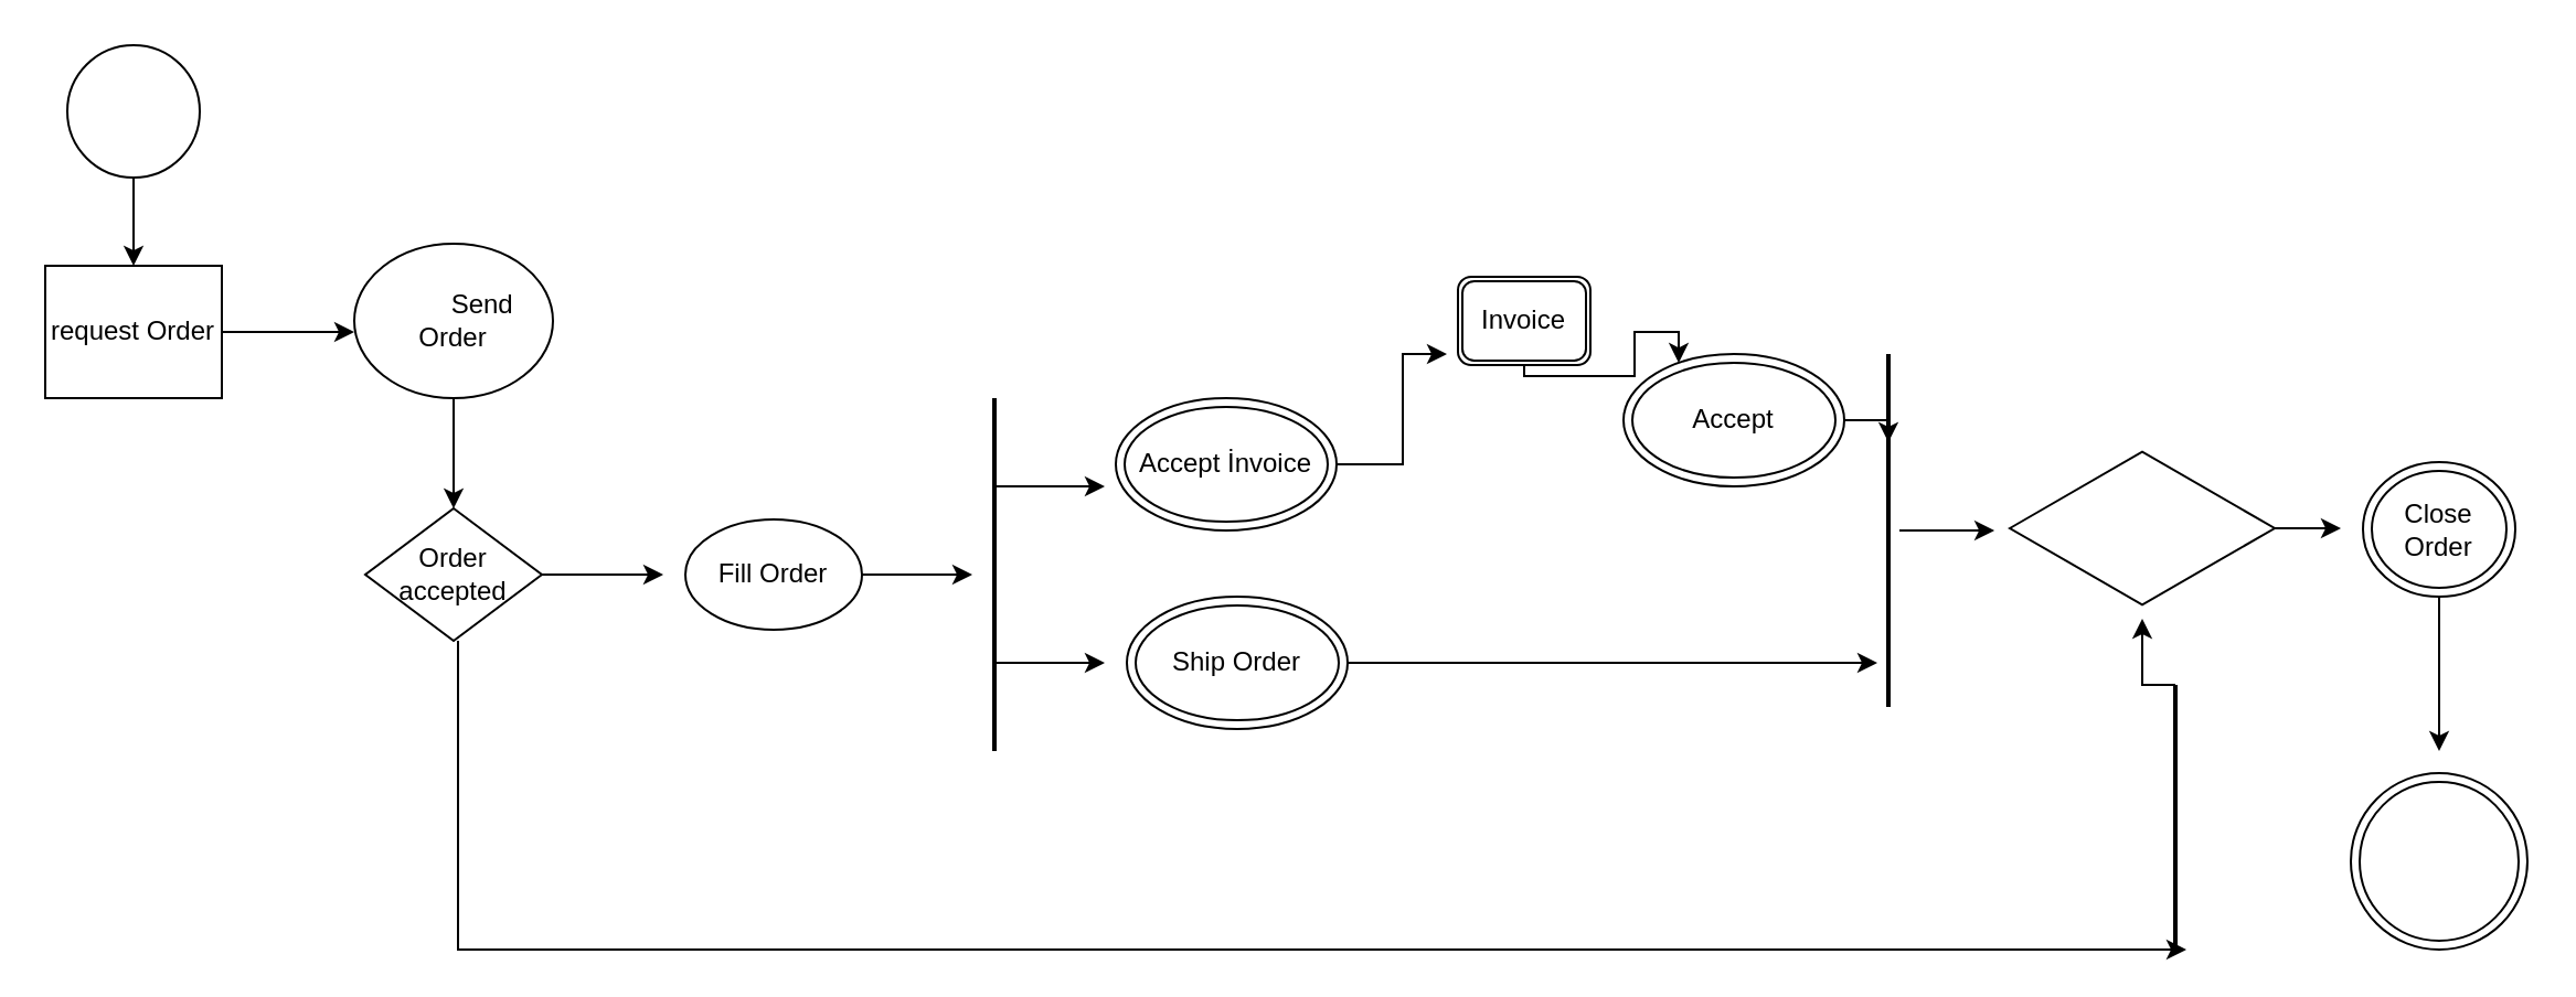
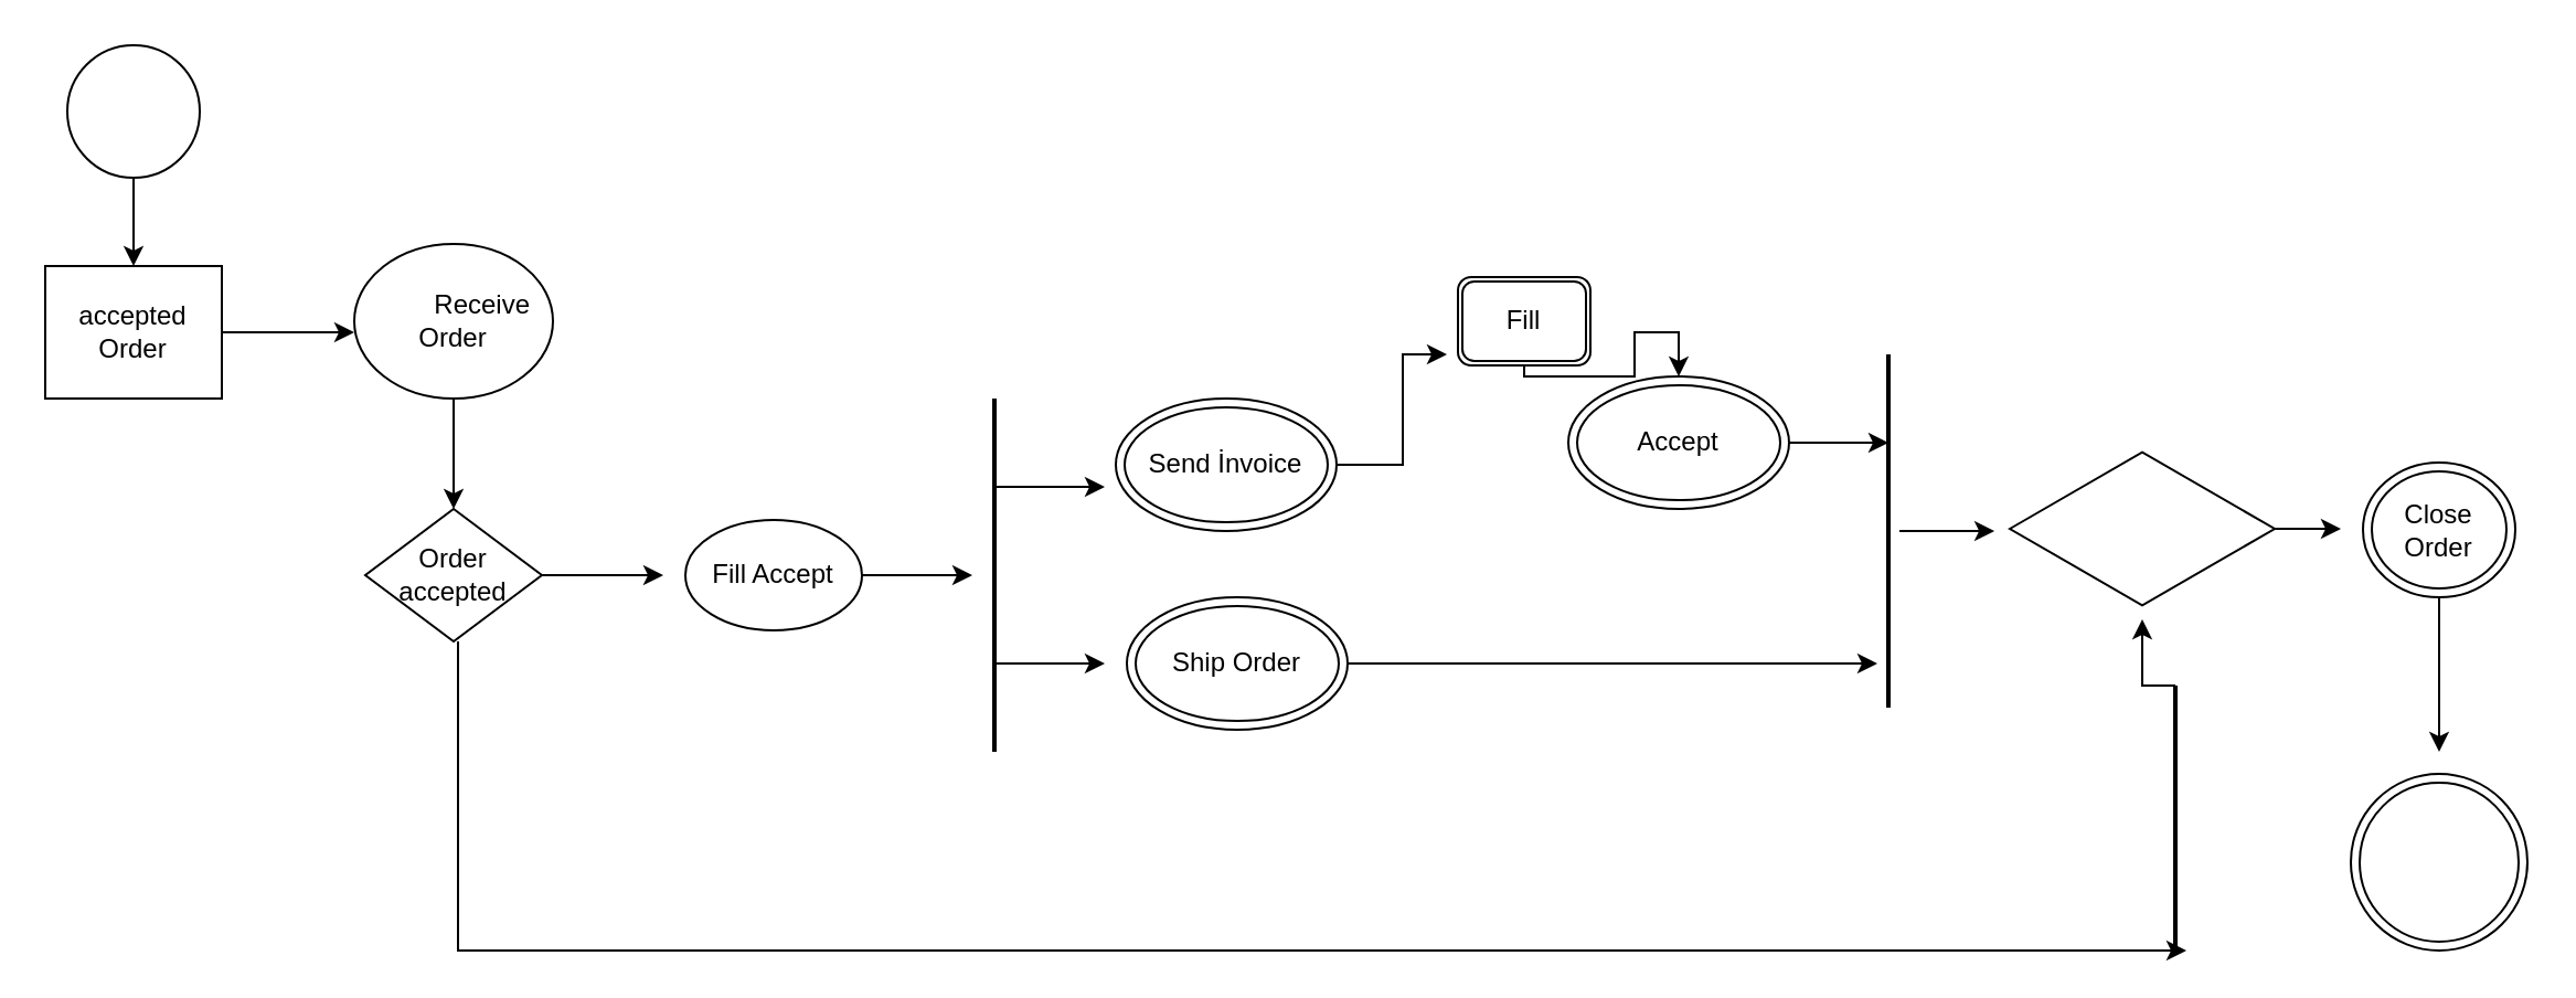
- <mxCell id="7" value="&lt;span style=&quot;white-space: pre&quot;&gt;&#09;&lt;/span&gt;Send Order" style="ellipse;whiteSpace=wrap;html=1;" vertex="1" parent="1"><mxGeometry x="160" y="110" width="90" height="70" as="geometry" /></mxCell>
+ <mxCell id="7" value="&lt;span style=&quot;white-space: pre&quot;&gt;&#09;&lt;/span&gt;Receive Order" style="ellipse;whiteSpace=wrap;html=1;" vertex="1" parent="1"><mxGeometry x="160" y="110" width="90" height="70" as="geometry" /></mxCell>
- <mxCell id="21" value="Invoice" style="shape=ext;double=1;rounded=1;whiteSpace=wrap;html=1;" vertex="1" parent="1"><mxGeometry x="660" y="125" width="60" height="40" as="geometry" /></mxCell>
+ <mxCell id="21" value="Fill" style="shape=ext;double=1;rounded=1;whiteSpace=wrap;html=1;" vertex="1" parent="1"><mxGeometry x="660" y="125" width="60" height="40" as="geometry" /></mxCell>
- <mxCell id="5" value="request Order" style="rounded=0;whiteSpace=wrap;html=1;" vertex="1" parent="1"><mxGeometry x="20" y="120" width="80" height="60" as="geometry" /></mxCell>
+ <mxCell id="5" value="accepted Order" style="rounded=0;whiteSpace=wrap;html=1;" vertex="1" parent="1"><mxGeometry x="20" y="120" width="80" height="60" as="geometry" /></mxCell>
- <mxCell id="23" value="Accept" style="ellipse;shape=doubleEllipse;whiteSpace=wrap;html=1;" vertex="1" parent="1"><mxGeometry x="735" y="160" width="100" height="60" as="geometry" /></mxCell>
+ <mxCell id="23" value="Accept" style="ellipse;shape=doubleEllipse;whiteSpace=wrap;html=1;" vertex="1" parent="1"><mxGeometry x="710" y="170" width="100" height="60" as="geometry" /></mxCell>
- <mxCell id="16" value="Accept İnvoice" style="ellipse;shape=doubleEllipse;whiteSpace=wrap;html=1;" vertex="1" parent="1"><mxGeometry x="505" y="180" width="100" height="60" as="geometry" /></mxCell>
+ <mxCell id="16" value="Send İnvoice" style="ellipse;shape=doubleEllipse;whiteSpace=wrap;html=1;" vertex="1" parent="1"><mxGeometry x="505" y="180" width="100" height="60" as="geometry" /></mxCell>
- <mxCell id="12" value="Fill Order" style="ellipse;whiteSpace=wrap;html=1;" vertex="1" parent="1"><mxGeometry x="310" y="235" width="80" height="50" as="geometry" /></mxCell>
+ <mxCell id="12" value="Fill Accept" style="ellipse;whiteSpace=wrap;html=1;" vertex="1" parent="1"><mxGeometry x="310" y="235" width="80" height="50" as="geometry" /></mxCell>
